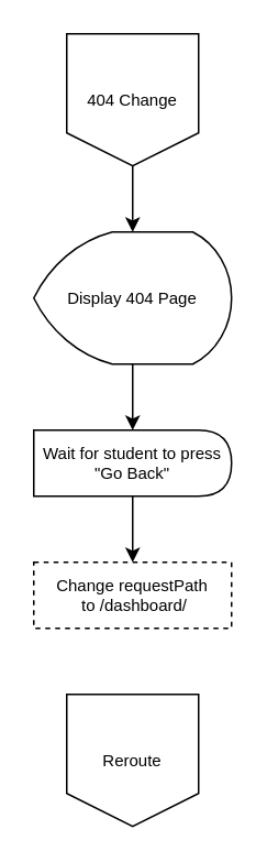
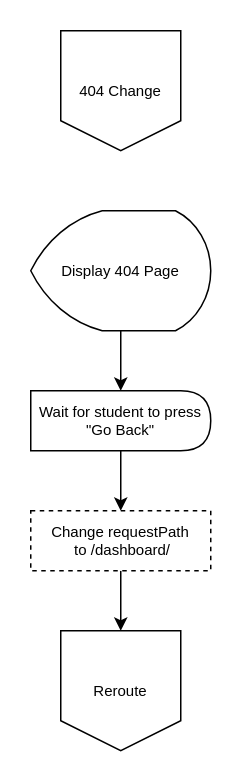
- <mxCell id="2" style="edgeStyle=none;html=1;exitX=0.5;exitY=1;exitDx=0;exitDy=0;entryX=0.5;entryY=0;entryDx=0;entryDy=0;entryPerimeter=0;fontSize=10;" edge="1" parent="1" source="3" target="5"><mxGeometry relative="1" as="geometry" /></mxCell>
+ <mxCell id="8" style="edgeStyle=none;html=1;exitX=0.5;exitY=1;exitDx=0;exitDy=0;entryX=0.5;entryY=0;entryDx=0;entryDy=0;fontSize=10;" edge="1" parent="1" source="9" target="10"><mxGeometry relative="1" as="geometry" /></mxCell>
